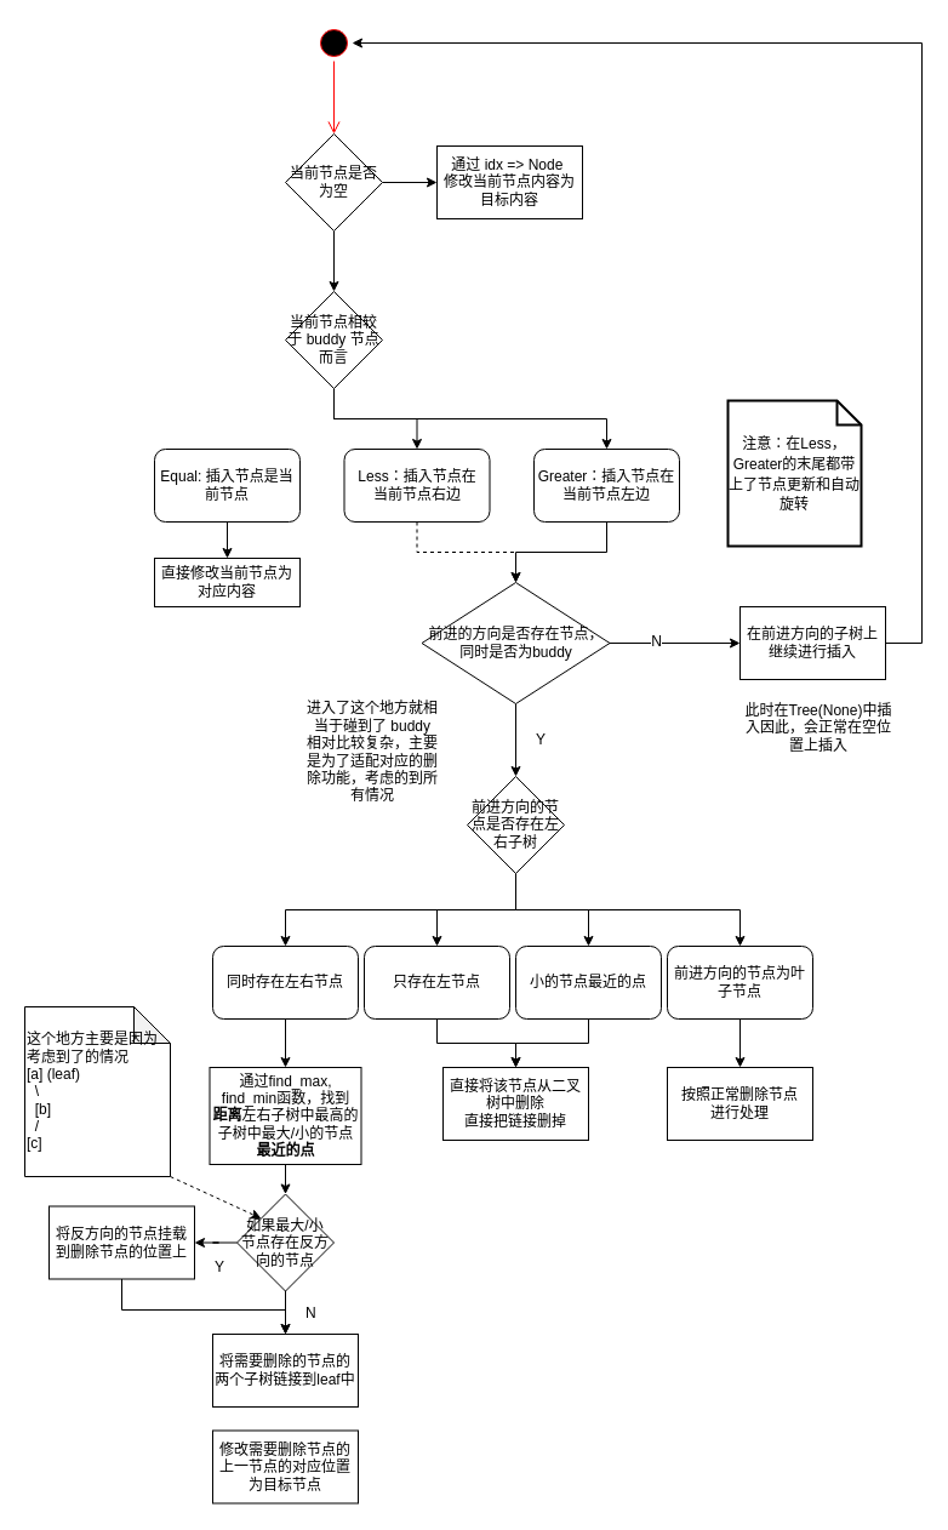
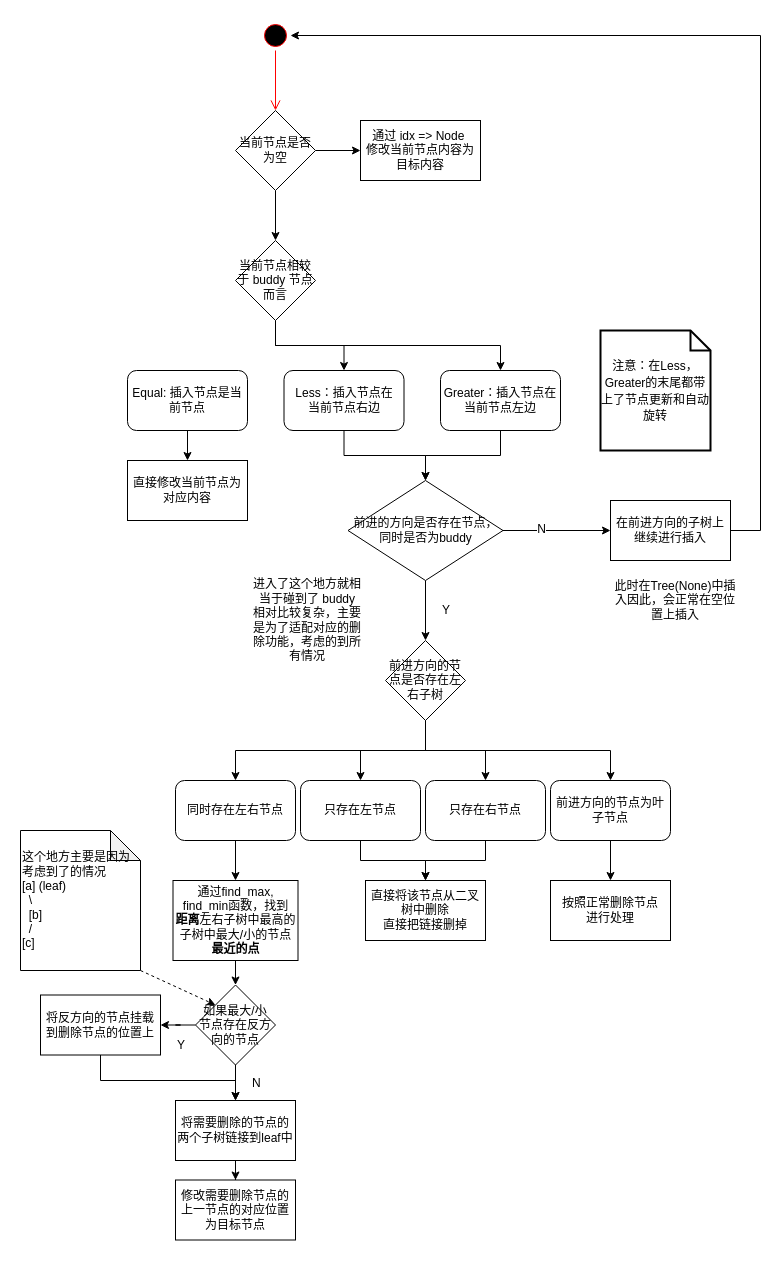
- <mxCell id="11" style="edgeStyle=orthogonalEdgeStyle;rounded=0;orthogonalLoop=1;jettySize=auto;html=1;dashed=1;" parent="1" source="12" target="20" edge="1"><mxGeometry relative="1" as="geometry" /></mxCell>
+ <mxCell id="11" style="edgeStyle=orthogonalEdgeStyle;rounded=0;orthogonalLoop=1;jettySize=auto;html=1;" parent="1" source="12" target="20" edge="1"><mxGeometry relative="1" as="geometry" /></mxCell>
- <mxCell id="54" value="直接修改当前节点为对应内容" style="rounded=0;whiteSpace=wrap;html=1;" parent="1" vertex="1"><mxGeometry x="127" y="460" width="120" height="40" as="geometry" /></mxCell>
+ <mxCell id="54" value="直接修改当前节点为对应内容" style="rounded=0;whiteSpace=wrap;html=1;" parent="1" vertex="1"><mxGeometry x="127" y="460" width="120" height="60" as="geometry" /></mxCell>
- <mxCell id="34" value="小的节点最近的点" style="rounded=1;whiteSpace=wrap;html=1;" parent="1" vertex="1"><mxGeometry x="425" y="780" width="120" height="60" as="geometry" /></mxCell>
+ <mxCell id="34" value="只存在右节点" style="rounded=1;whiteSpace=wrap;html=1;" parent="1" vertex="1"><mxGeometry x="425" y="780" width="120" height="60" as="geometry" /></mxCell>
+ <mxCell id="50" style="edgeStyle=orthogonalEdgeStyle;rounded=0;orthogonalLoop=1;jettySize=auto;html=1;" parent="1" source="51" target="52" edge="1"><mxGeometry relative="1" as="geometry" /></mxCell>
